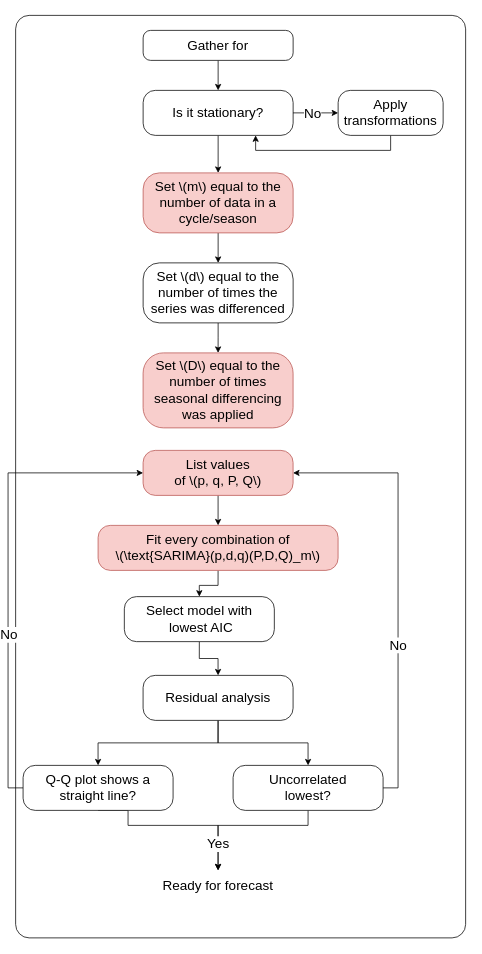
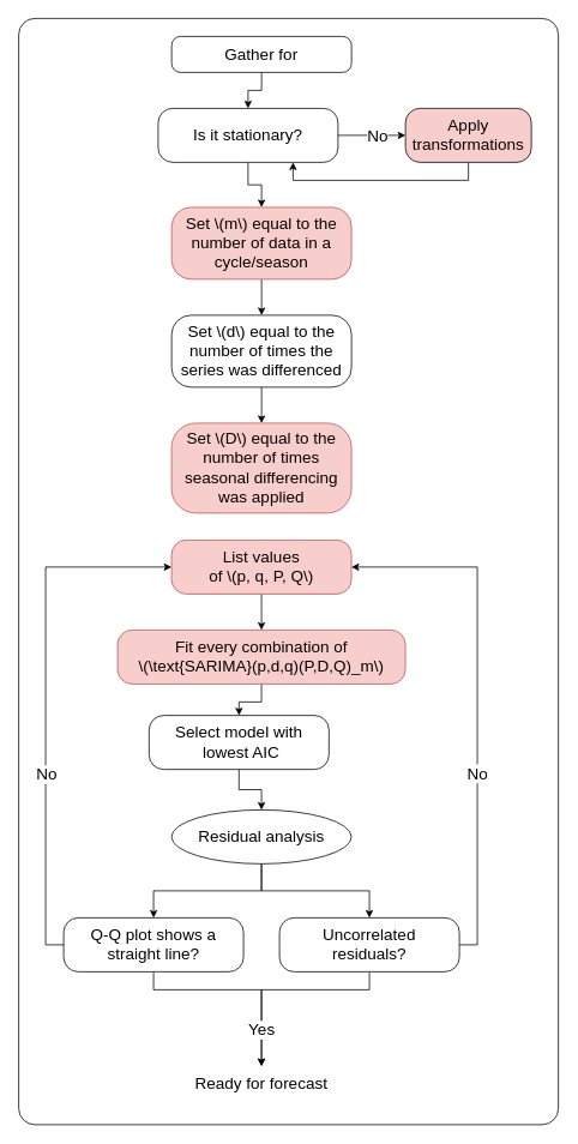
- <mxCell id="8" value="&lt;font style=&quot;font-size: 18px;&quot;&gt;Is it stationary?&lt;/font&gt;" style="rounded=1;whiteSpace=wrap;html=1;arcSize=27;" parent="1" vertex="1"><mxGeometry x="190" y="120" width="200" height="60" as="geometry" /></mxCell>
+ <mxCell id="8" value="&lt;font style=&quot;font-size: 18px;&quot;&gt;Is it stationary?&lt;/font&gt;" style="rounded=1;whiteSpace=wrap;html=1;arcSize=27;" parent="1" vertex="1"><mxGeometry x="175" y="120" width="200" height="60" as="geometry" /></mxCell>
- <mxCell id="10" value="&lt;font style=&quot;font-size: 18px;&quot;&gt;Apply transformations&lt;/font&gt;" style="rounded=1;whiteSpace=wrap;html=1;arcSize=27;" parent="1" vertex="1"><mxGeometry x="450" y="120" width="140" height="60" as="geometry" /></mxCell>
+ <mxCell id="10" value="&lt;font style=&quot;font-size: 18px;&quot;&gt;Apply transformations&lt;/font&gt;" style="rounded=1;whiteSpace=wrap;html=1;arcSize=27;fillColor=#f8cecc;" parent="1" vertex="1"><mxGeometry x="450" y="120" width="140" height="60" as="geometry" /></mxCell>
- <mxCell id="19" value="&lt;span style=&quot;font-size: 18px;&quot;&gt;Residual analysis&lt;/span&gt;" style="rounded=1;whiteSpace=wrap;html=1;arcSize=27;" parent="1" vertex="1"><mxGeometry x="189.94" y="900" width="200" height="60" as="geometry" /></mxCell>
+ <mxCell id="19" value="&lt;span style=&quot;font-size: 18px;&quot;&gt;Residual analysis&lt;/span&gt;" style="ellipse;whiteSpace=wrap;html=1;arcSize=27;" parent="1" vertex="1"><mxGeometry x="189.94" y="900" width="200" height="60" as="geometry" /></mxCell>
- <mxCell id="23" value="&lt;span style=&quot;font-size: 18px;&quot;&gt;Q-Q plot shows a straight line?&lt;/span&gt;" style="rounded=1;whiteSpace=wrap;html=1;arcSize=27;" parent="1" vertex="1"><mxGeometry x="29.94" y="1020" width="200" height="60" as="geometry" /></mxCell>
+ <mxCell id="23" value="&lt;span style=&quot;font-size: 18px;&quot;&gt;Q-Q plot shows a straight line?&lt;/span&gt;" style="rounded=1;whiteSpace=wrap;html=1;arcSize=27;" parent="1" vertex="1"><mxGeometry x="69.94" y="1020" width="200" height="60" as="geometry" /></mxCell>
- <mxCell id="28" value="&lt;span style=&quot;font-size: 18px;&quot;&gt;Uncorrelated &lt;br&gt;lowest?&lt;/span&gt;" style="rounded=1;whiteSpace=wrap;html=1;arcSize=27;" parent="1" vertex="1"><mxGeometry x="309.94" y="1020" width="200" height="60" as="geometry" /></mxCell>
+ <mxCell id="28" value="&lt;span style=&quot;font-size: 18px;&quot;&gt;Uncorrelated &lt;br&gt;residuals?&lt;/span&gt;" style="rounded=1;whiteSpace=wrap;html=1;arcSize=27;" parent="1" vertex="1"><mxGeometry x="309.94" y="1020" width="200" height="60" as="geometry" /></mxCell>
- <mxCell id="29" value="&lt;span style=&quot;font-size: 18px;&quot;&gt;Ready for forecast&lt;/span&gt;" style="text;html=1;strokeColor=none;fillColor=none;align=center;verticalAlign=middle;whiteSpace=wrap;rounded=0;" parent="1" vertex="1"><mxGeometry x="209.94" y="1160" width="160" height="40" as="geometry" /></mxCell>
+ <mxCell id="29" value="&lt;span style=&quot;font-size: 18px;&quot;&gt;Ready for forecast&lt;/span&gt;" style="text;html=1;strokeColor=none;fillColor=none;align=center;verticalAlign=middle;whiteSpace=wrap;rounded=0;" parent="1" vertex="1"><mxGeometry x="209.94" y="1185" width="160" height="40" as="geometry" /></mxCell>
